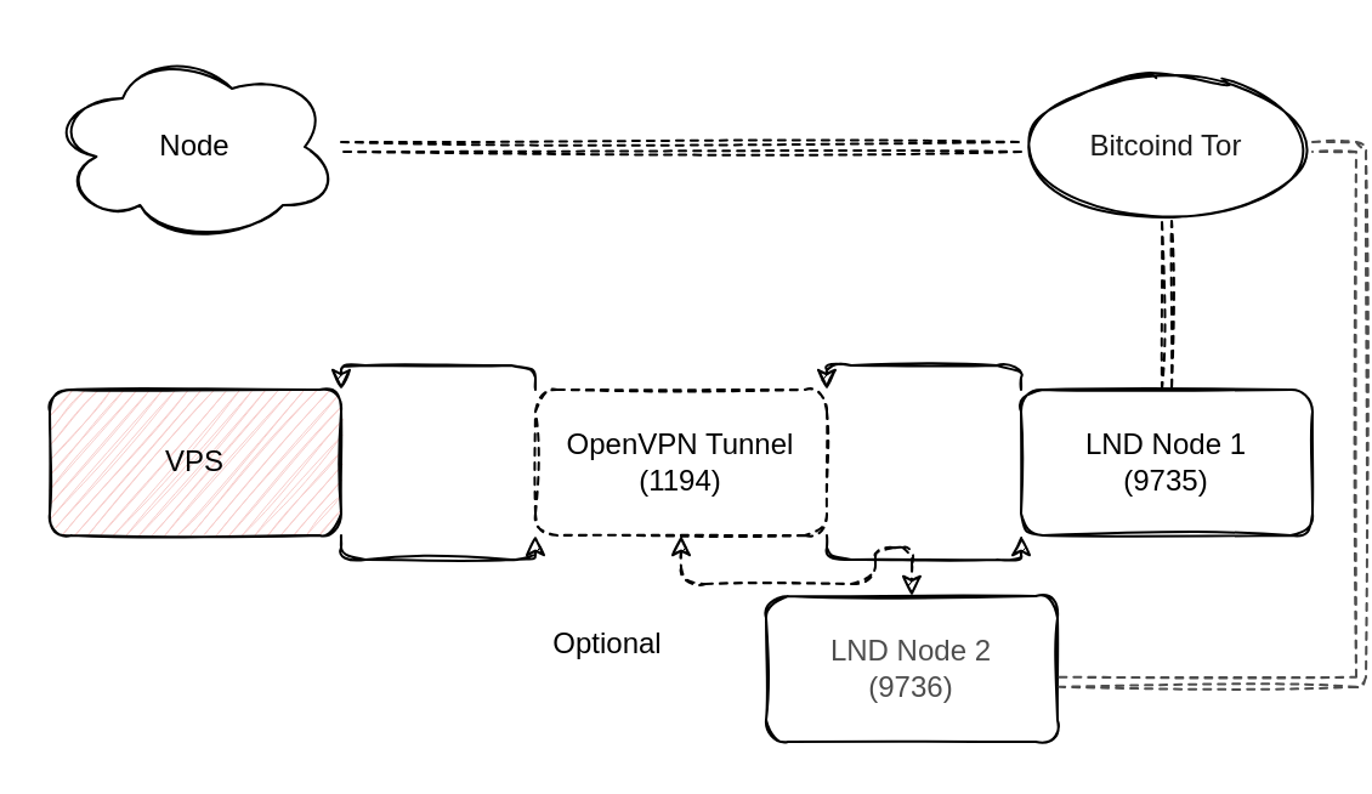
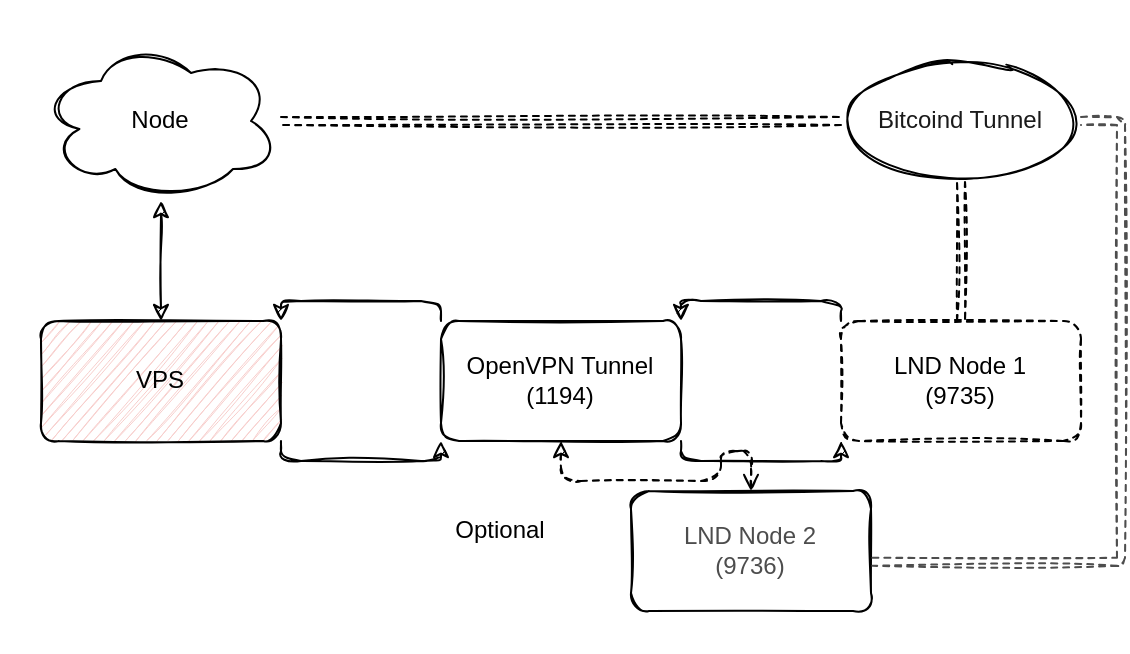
- <mxCell id="14" value="&lt;font color=&quot;#1a1a1a&quot;&gt;Bitcoind Tor&lt;/font&gt;" style="ellipse;whiteSpace=wrap;html=1;rounded=1;sketch=1;" parent="1" vertex="1"><mxGeometry x="420" y="30" width="120" height="60" as="geometry" /></mxCell>
+ <mxCell id="14" value="&lt;font color=&quot;#1a1a1a&quot;&gt;Bitcoind Tunnel&lt;/font&gt;" style="ellipse;whiteSpace=wrap;html=1;rounded=1;sketch=1;" parent="1" vertex="1"><mxGeometry x="420" y="30" width="120" height="60" as="geometry" /></mxCell>
+ <mxCell id="2" value="" style="edgeStyle=orthogonalEdgeStyle;rounded=1;orthogonalLoop=1;jettySize=auto;html=1;startArrow=classic;startFill=1;sketch=1;" parent="1" source="3" target="5" edge="1"><mxGeometry relative="1" as="geometry" /></mxCell>
- <mxCell id="8" value="OpenVPN Tunnel&lt;br&gt;(1194)" style="whiteSpace=wrap;html=1;rounded=1;sketch=1;dashed=1;" parent="1" vertex="1"><mxGeometry x="220" y="160" width="120" height="60" as="geometry" /></mxCell>
+ <mxCell id="8" value="OpenVPN Tunnel&lt;br&gt;(1194)" style="whiteSpace=wrap;html=1;rounded=1;sketch=1;" parent="1" vertex="1"><mxGeometry x="220" y="160" width="120" height="60" as="geometry" /></mxCell>
- <mxCell id="10" value="LND Node 1&lt;br&gt;(9735)" style="whiteSpace=wrap;html=1;rounded=1;sketch=1;" parent="1" vertex="1"><mxGeometry x="420" y="160" width="120" height="60" as="geometry" /></mxCell>
+ <mxCell id="10" value="LND Node 1&lt;br&gt;(9735)" style="whiteSpace=wrap;html=1;rounded=1;sketch=1;dashed=1;" parent="1" vertex="1"><mxGeometry x="420" y="160" width="120" height="60" as="geometry" /></mxCell>
- <mxCell id="7" value="" style="edgeStyle=orthogonalEdgeStyle;rounded=1;orthogonalLoop=1;jettySize=auto;html=1;shadow=0;dashed=1;startArrow=classic;startFill=1;sketch=1;" parent="1" source="8" target="11" edge="1"><mxGeometry relative="1" as="geometry" /></mxCell>
+ <mxCell id="7" value="" style="edgeStyle=orthogonalEdgeStyle;rounded=1;orthogonalLoop=1;jettySize=auto;html=1;shadow=0;dashed=1;startArrow=classic;startFill=1;sketch=1;endArrow=open;" parent="1" source="8" target="11" edge="1"><mxGeometry relative="1" as="geometry" /></mxCell>
